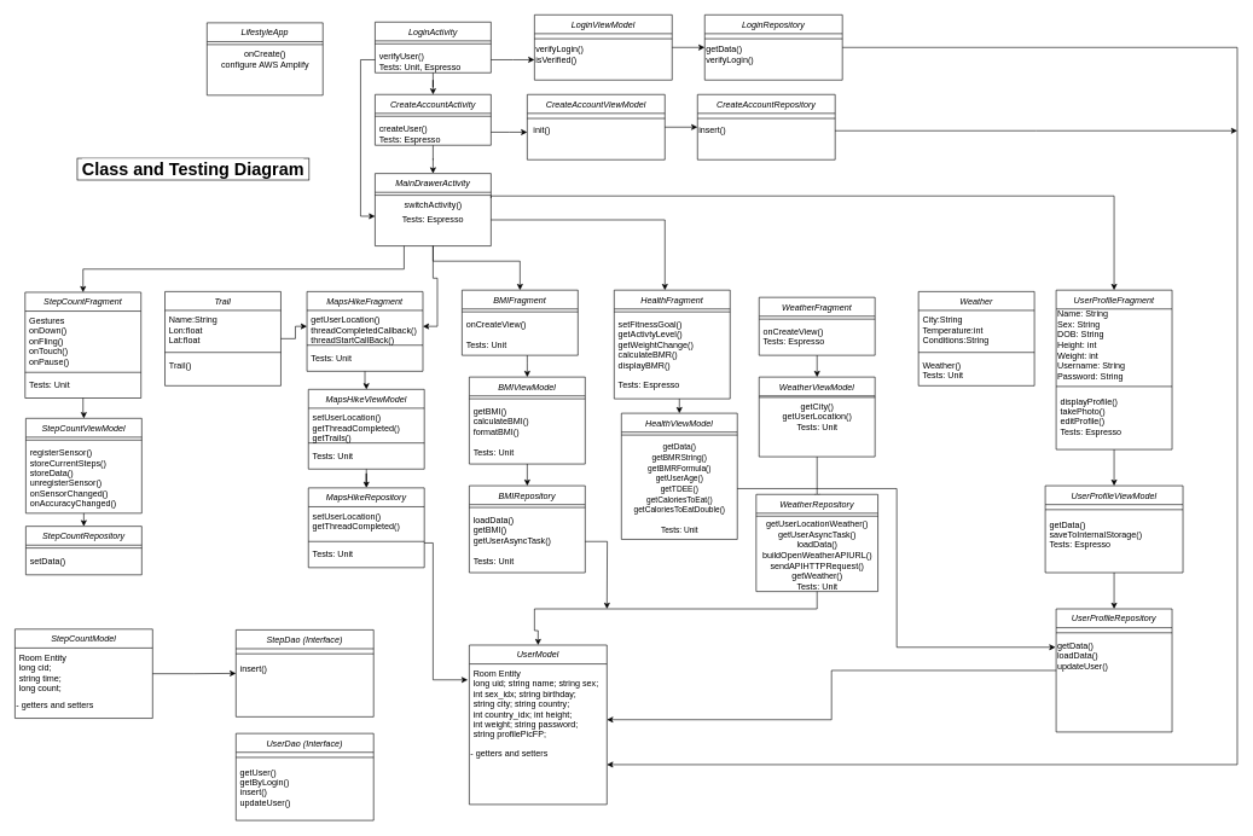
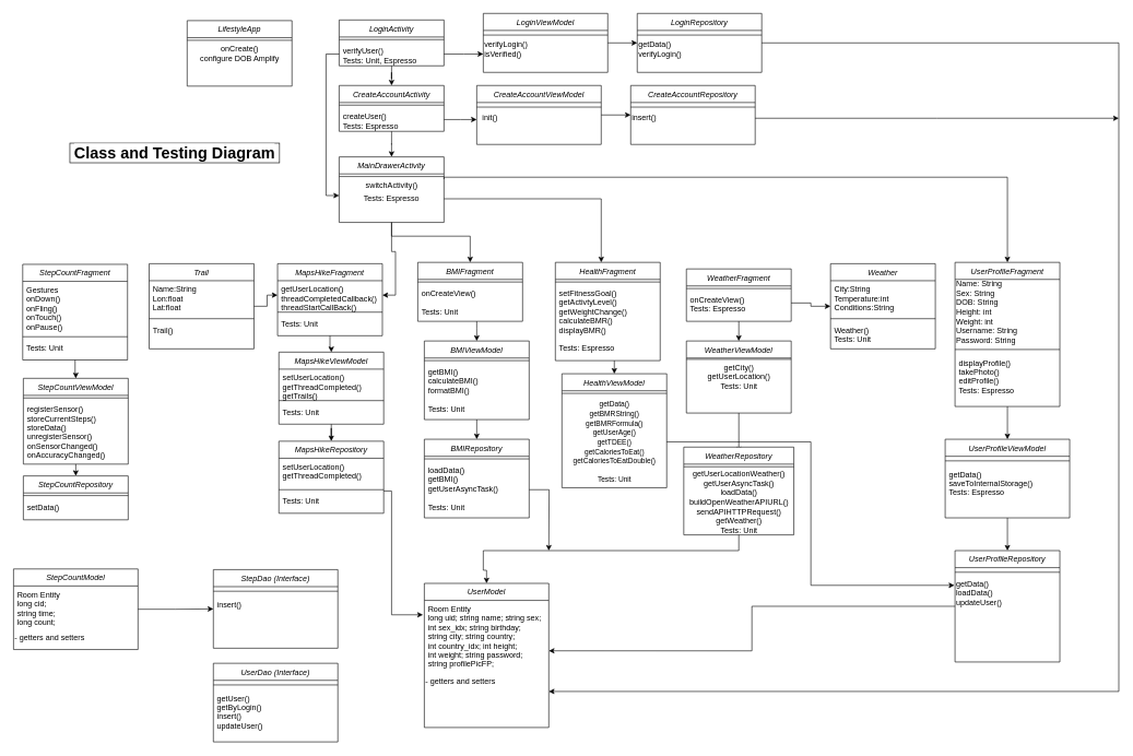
- <mxCell id="124" value="onCreate()&lt;br&gt;configure AWS Amplify" style="text;html=1;align=center;verticalAlign=middle;resizable=0;points=[];autosize=1;" vertex="1" parent="122"><mxGeometry y="34" width="160" height="32" as="geometry" /></mxCell>
+ <mxCell id="124" value="onCreate()&lt;br&gt;configure DOB Amplify" style="text;html=1;align=center;verticalAlign=middle;resizable=0;points=[];autosize=1;" vertex="1" parent="122"><mxGeometry y="34" width="160" height="32" as="geometry" /></mxCell>
- <mxCell id="20" style="edgeStyle=orthogonalEdgeStyle;rounded=0;orthogonalLoop=1;jettySize=auto;html=1;exitX=0.25;exitY=1;exitDx=0;exitDy=0;entryX=0.5;entryY=0;entryDx=0;entryDy=0;" edge="1" parent="1" source="21" target="126"><mxGeometry relative="1" as="geometry" /></mxCell>
+ <mxCell id="6" style="edgeStyle=orthogonalEdgeStyle;rounded=0;orthogonalLoop=1;jettySize=auto;html=1;" parent="1" source="58" target="65" edge="1"><mxGeometry relative="1" as="geometry" /></mxCell>
